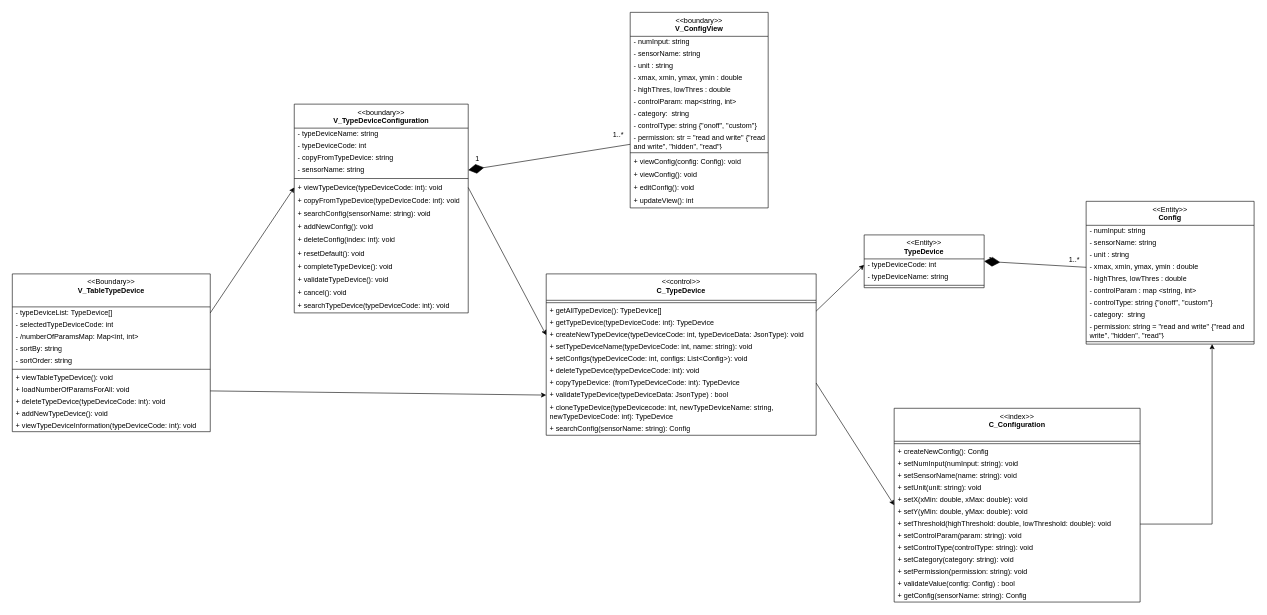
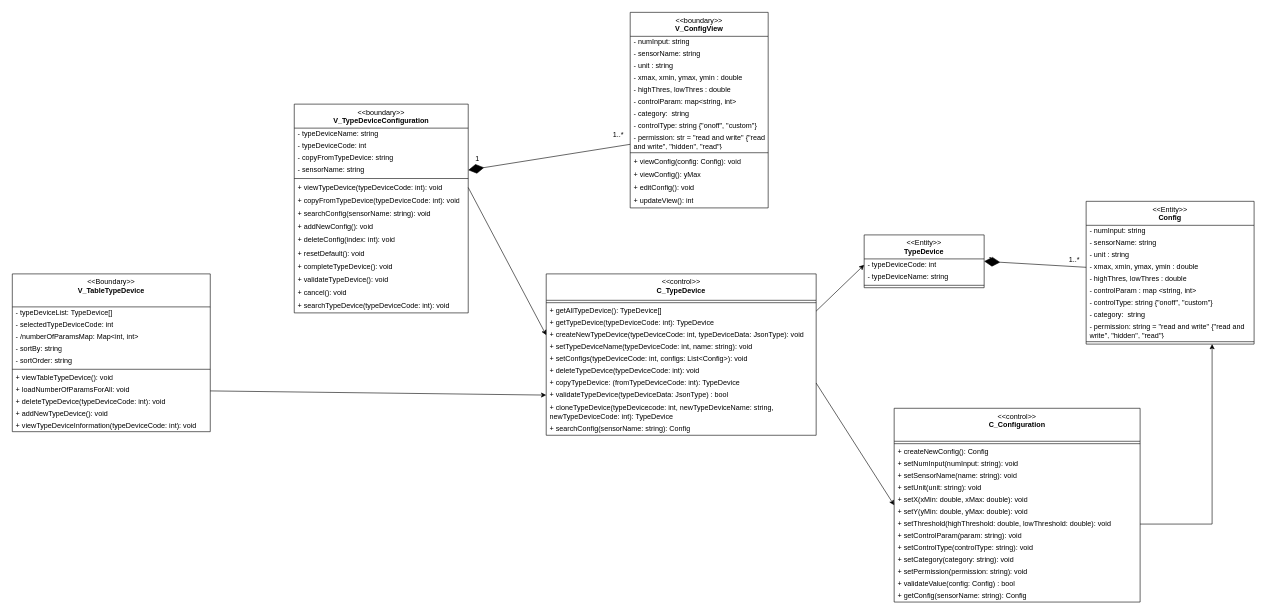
- <mxCell id="60" value="+ viewConfig(): void" style="text;html=1;strokeColor=none;fillColor=none;align=left;verticalAlign=middle;spacingLeft=4;spacingRight=4;overflow=hidden;rotatable=0;points=[[0,0.5],[1,0.5]];portConstraint=eastwest;whiteSpace=wrap;" parent="48" vertex="1"><mxGeometry y="260" width="230" height="22" as="geometry" /></mxCell>
+ <mxCell id="60" value="+ viewConfig(): yMax" style="text;html=1;strokeColor=none;fillColor=none;align=left;verticalAlign=middle;spacingLeft=4;spacingRight=4;overflow=hidden;rotatable=0;points=[[0,0.5],[1,0.5]];portConstraint=eastwest;whiteSpace=wrap;" parent="48" vertex="1"><mxGeometry y="260" width="230" height="22" as="geometry" /></mxCell>
- <mxCell id="68" style="rounded=0;orthogonalLoop=1;jettySize=auto;html=1;exitX=1;exitY=0.5;exitDx=0;exitDy=0;entryX=0;entryY=0.5;entryDx=0;entryDy=0;" parent="1" source="70" target="8" edge="1"><mxGeometry relative="1" as="geometry" /></mxCell>
- <mxCell id="82" value="&amp;lt;&amp;lt;index&amp;gt;&amp;gt;&lt;br&gt;&lt;b&gt;C_Configuration&lt;/b&gt;&lt;div&gt;&lt;br&gt;&lt;/div&gt;" style="swimlane;fontStyle=0;align=center;verticalAlign=top;childLayout=stackLayout;horizontal=1;startSize=55;horizontalStack=0;resizeParent=1;resizeParentMax=0;resizeLast=0;collapsible=0;marginBottom=0;html=1;whiteSpace=wrap;" parent="1" vertex="1"><mxGeometry x="1490" y="680" width="410" height="323" as="geometry" /></mxCell>
+ <mxCell id="82" value="&amp;lt;&amp;lt;control&amp;gt;&amp;gt;&lt;br&gt;&lt;b&gt;C_Configuration&lt;/b&gt;&lt;div&gt;&lt;br&gt;&lt;/div&gt;" style="swimlane;fontStyle=0;align=center;verticalAlign=top;childLayout=stackLayout;horizontal=1;startSize=55;horizontalStack=0;resizeParent=1;resizeParentMax=0;resizeLast=0;collapsible=0;marginBottom=0;html=1;whiteSpace=wrap;" parent="1" vertex="1"><mxGeometry x="1490" y="680" width="410" height="323" as="geometry" /></mxCell>
